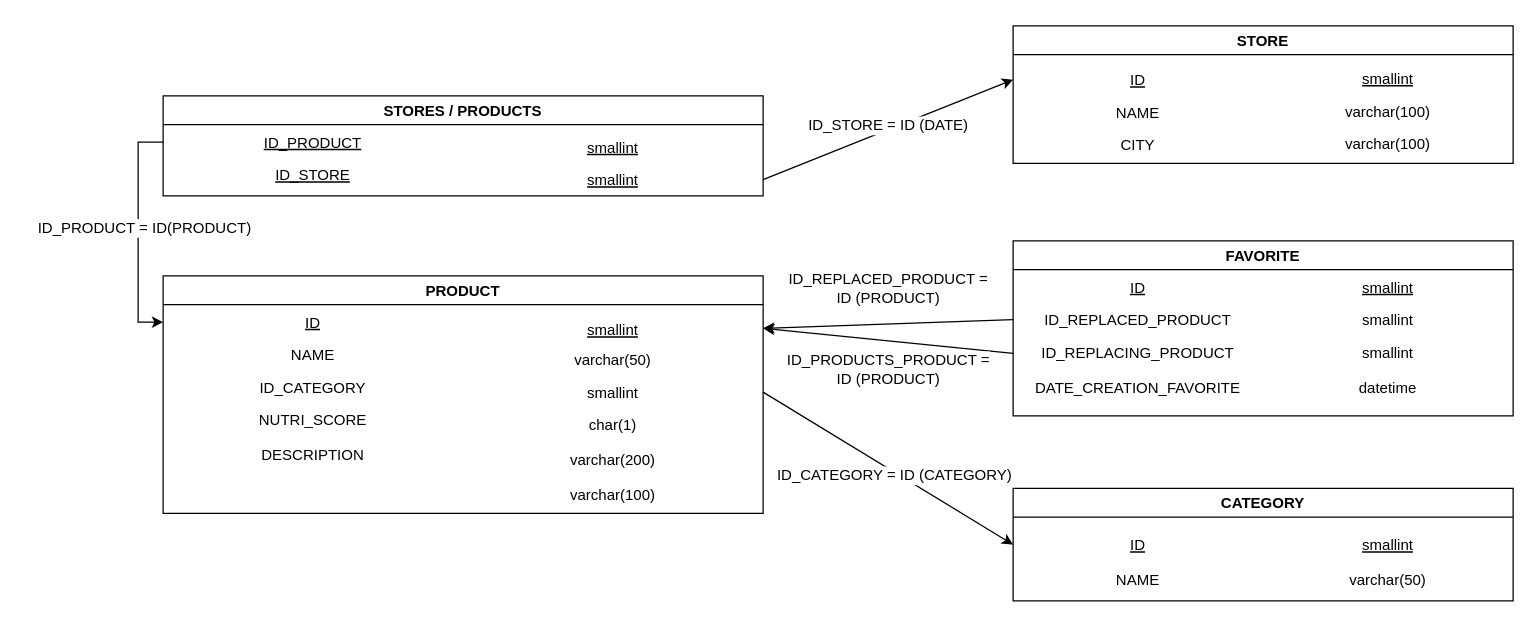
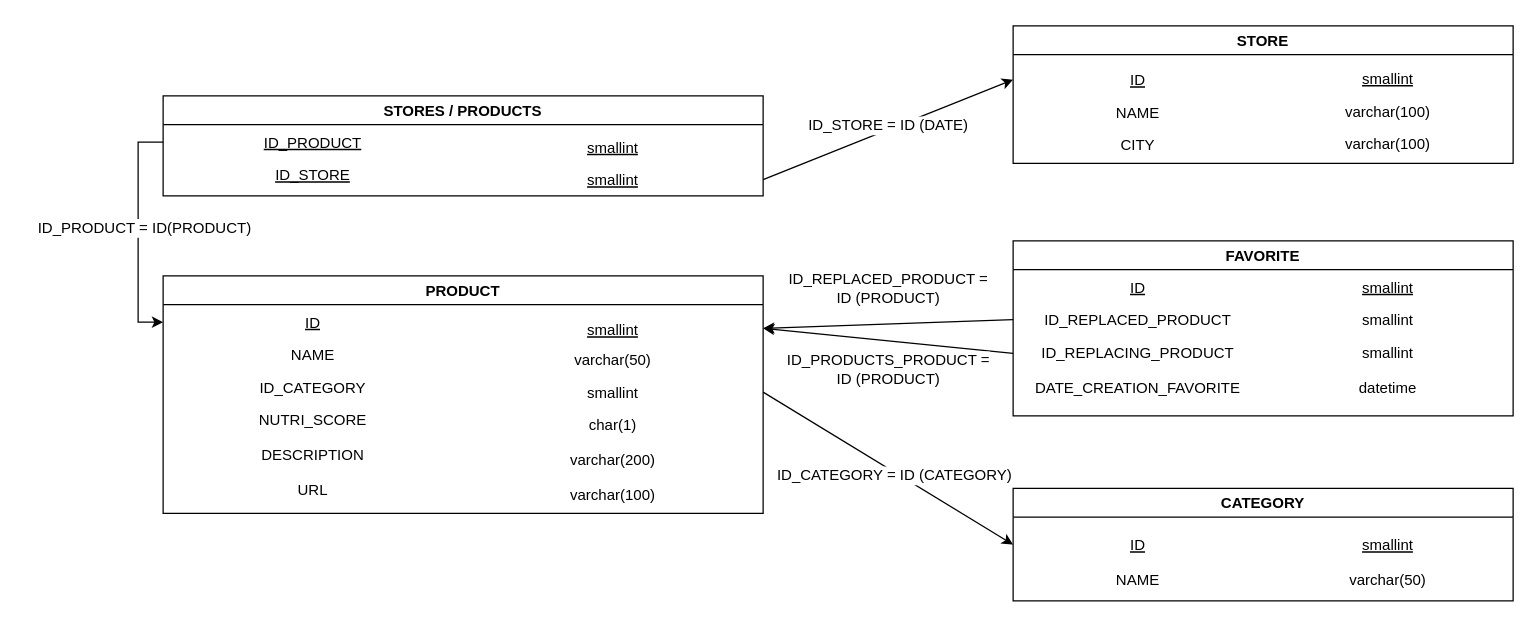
+ <mxCell id="8" value="URL" style="text;strokeColor=none;fillColor=none;align=center;verticalAlign=top;spacingLeft=4;spacingRight=4;overflow=hidden;rotatable=0;points=[[0,0.5],[1,0.5]];portConstraint=eastwest;fontStyle=0" parent="2" vertex="1"><mxGeometry y="158" width="240" height="28" as="geometry" /></mxCell>
